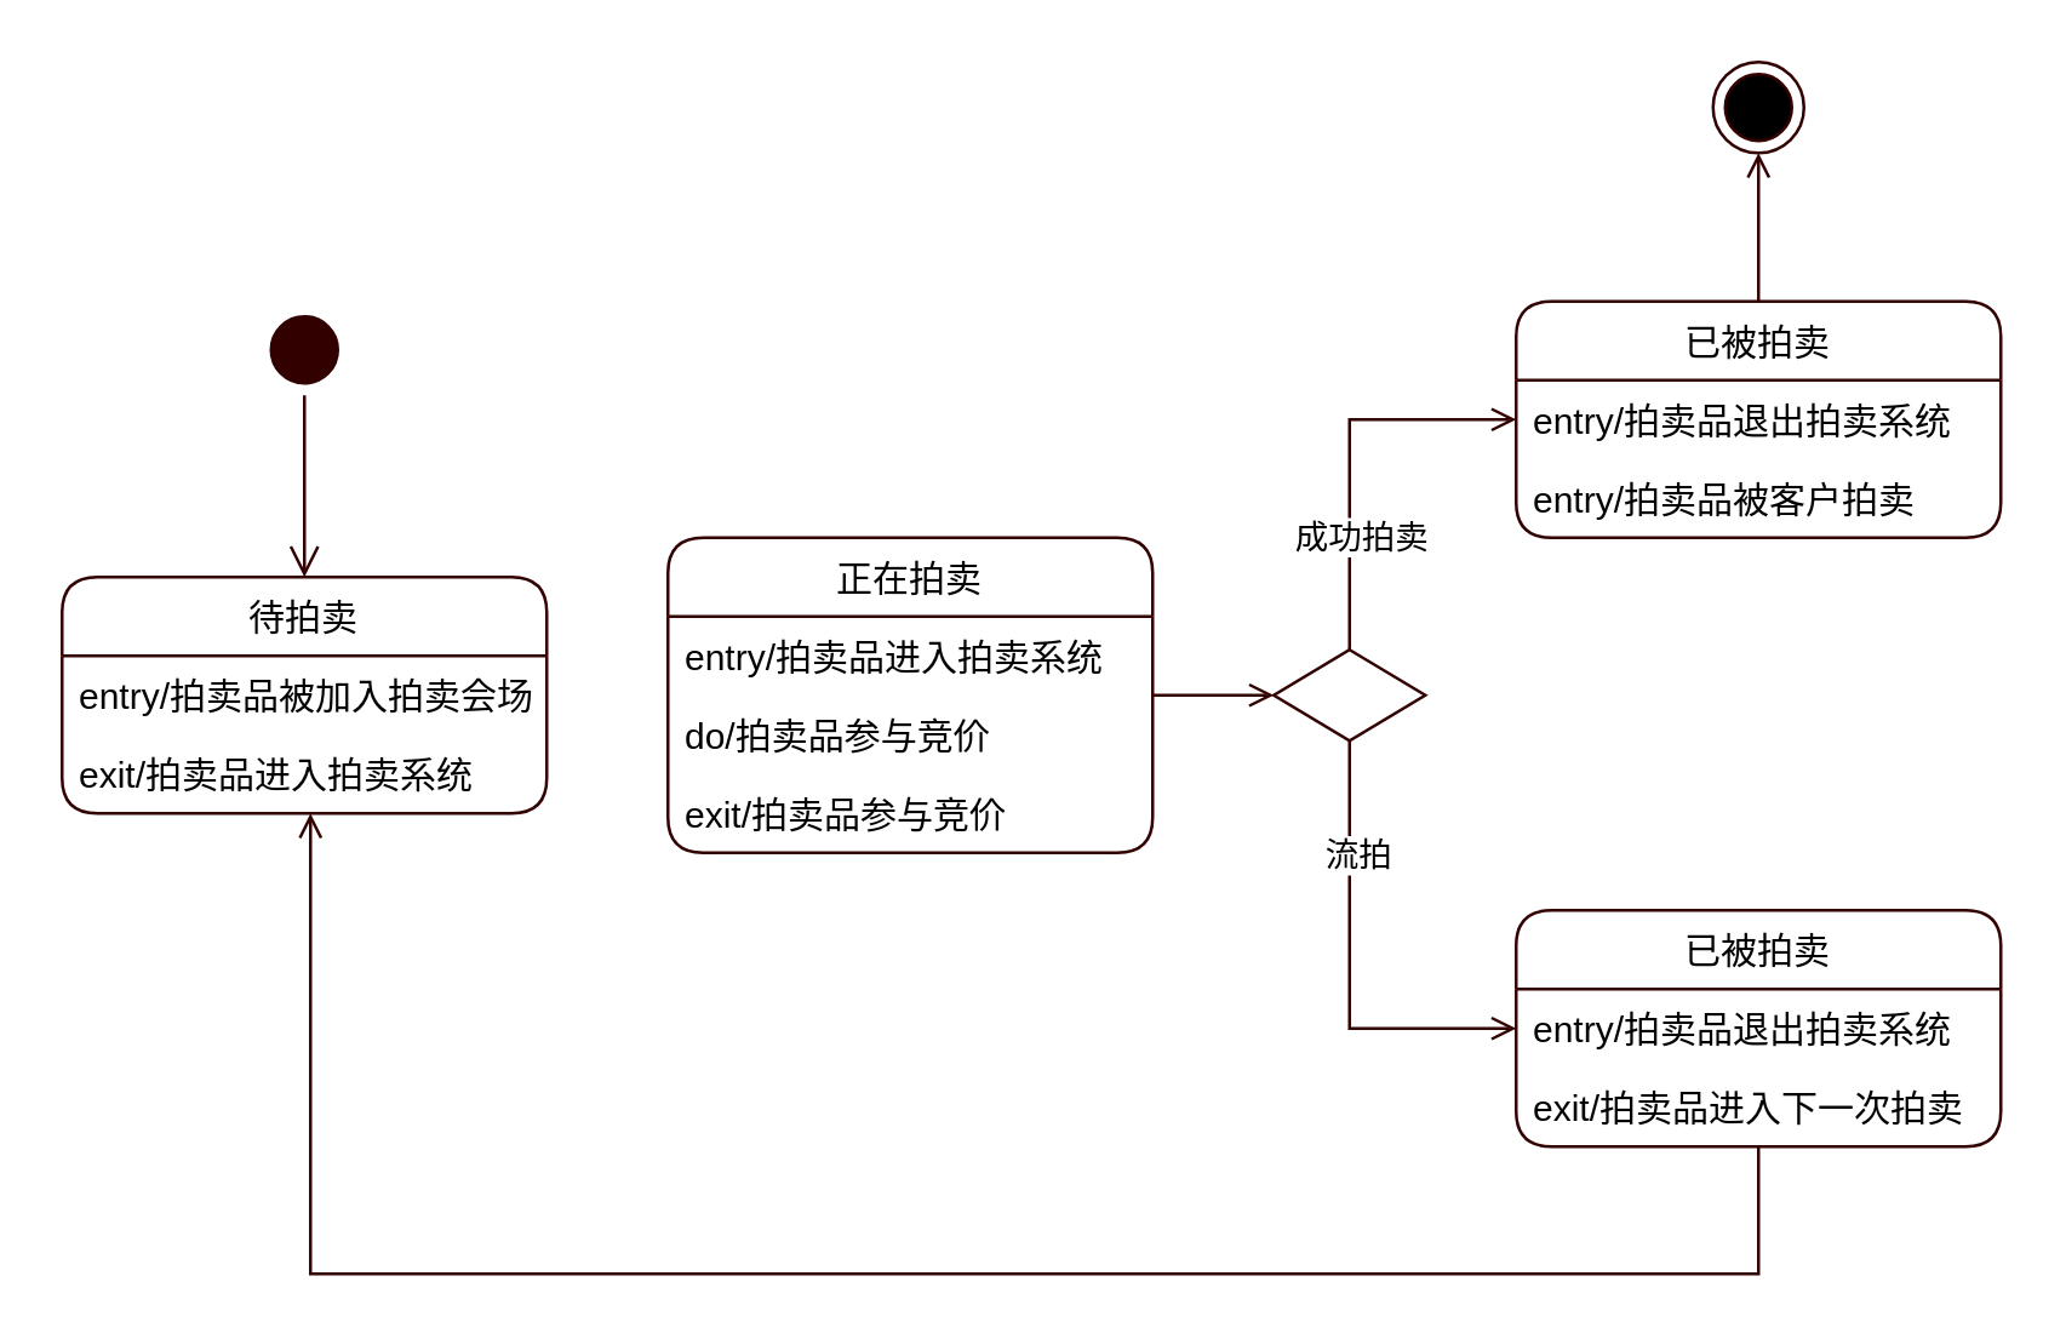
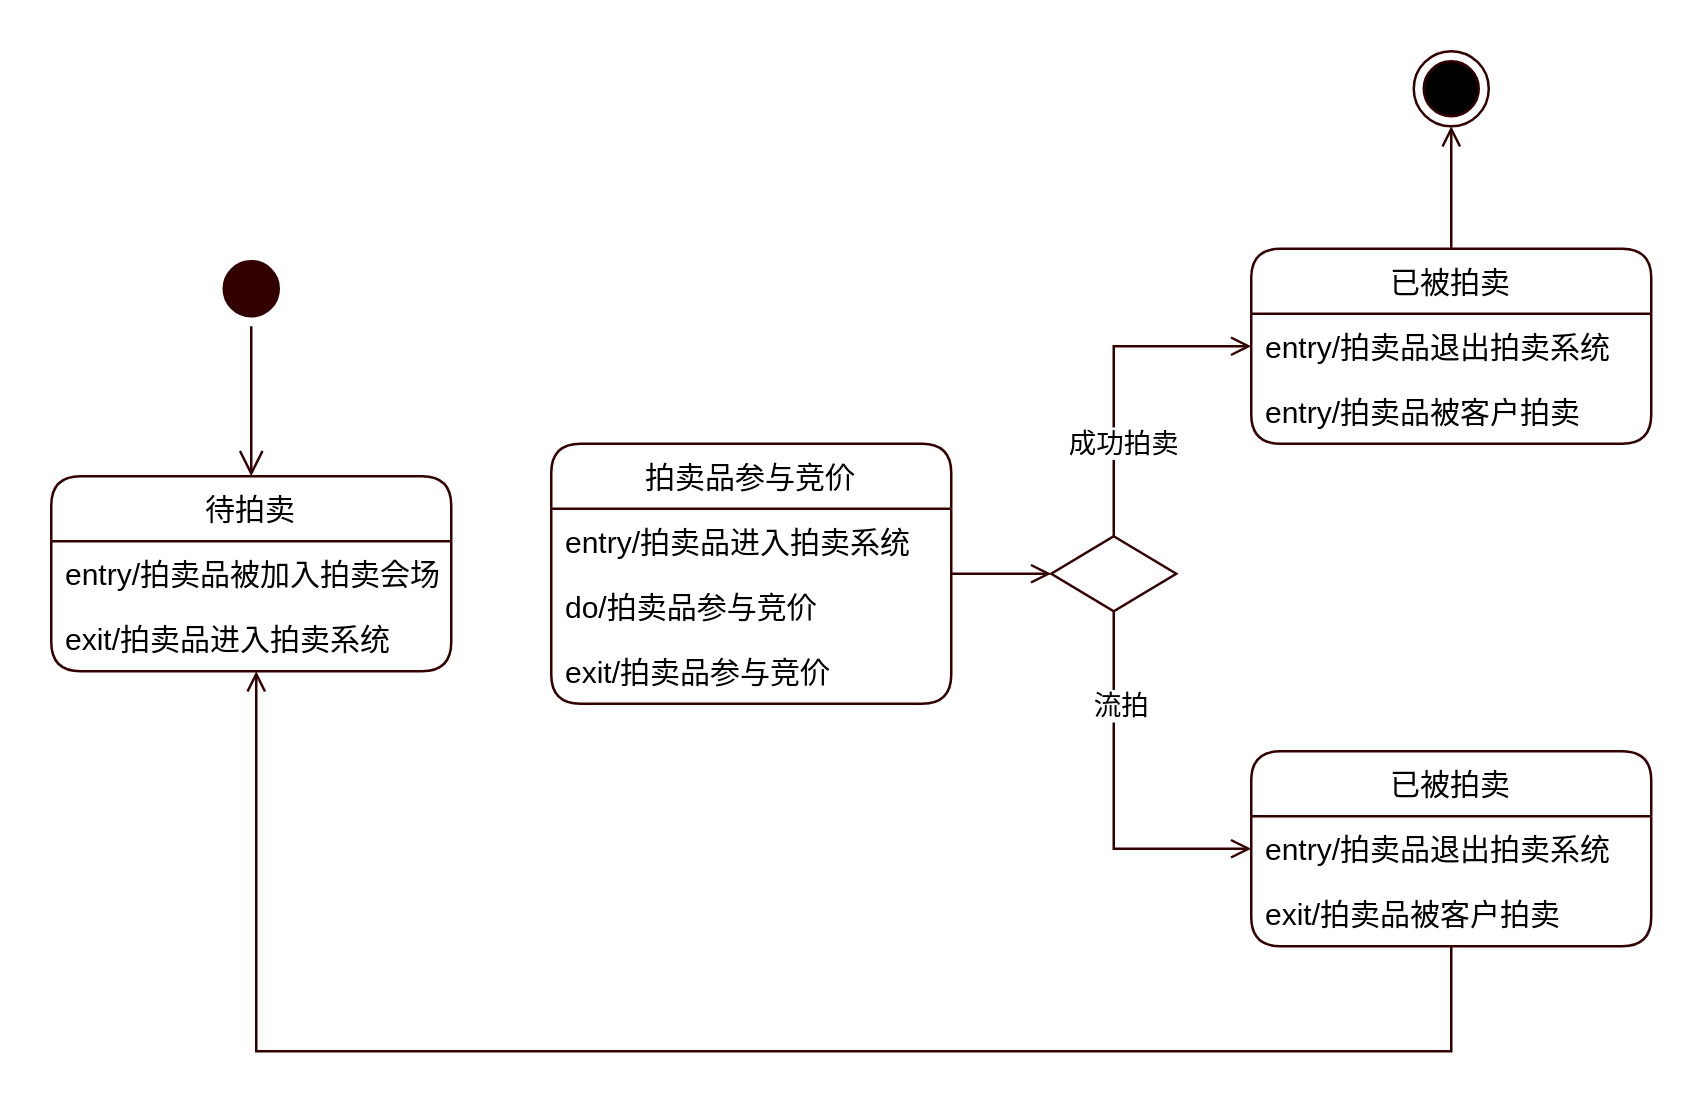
- <mxCell id="9" value="正在拍卖" style="swimlane;fontStyle=0;childLayout=stackLayout;horizontal=1;startSize=26;fillColor=none;horizontalStack=0;resizeParent=1;resizeParentMax=0;resizeLast=0;collapsible=1;marginBottom=0;sketch=0;strokeColor=#330000;strokeWidth=1;rounded=1;glass=0;" vertex="1" parent="1"><mxGeometry x="220" y="177" width="160" height="104" as="geometry" /></mxCell>
+ <mxCell id="9" value="拍卖品参与竞价" style="swimlane;fontStyle=0;childLayout=stackLayout;horizontal=1;startSize=26;fillColor=none;horizontalStack=0;resizeParent=1;resizeParentMax=0;resizeLast=0;collapsible=1;marginBottom=0;sketch=0;strokeColor=#330000;strokeWidth=1;rounded=1;glass=0;" vertex="1" parent="1"><mxGeometry x="220" y="177" width="160" height="104" as="geometry" /></mxCell>
- <mxCell id="25" value="exit/拍卖品进入下一次拍卖" style="text;strokeColor=none;fillColor=none;align=left;verticalAlign=top;spacingLeft=4;spacingRight=4;overflow=hidden;rotatable=0;points=[[0,0.5],[1,0.5]];portConstraint=eastwest;sketch=1;strokeWidth=1;" vertex="1" parent="23"><mxGeometry y="52" width="160" height="26" as="geometry" /></mxCell>
+ <mxCell id="25" value="exit/拍卖品被客户拍卖" style="text;strokeColor=none;fillColor=none;align=left;verticalAlign=top;spacingLeft=4;spacingRight=4;overflow=hidden;rotatable=0;points=[[0,0.5],[1,0.5]];portConstraint=eastwest;sketch=1;strokeWidth=1;" vertex="1" parent="23"><mxGeometry y="52" width="160" height="26" as="geometry" /></mxCell>
